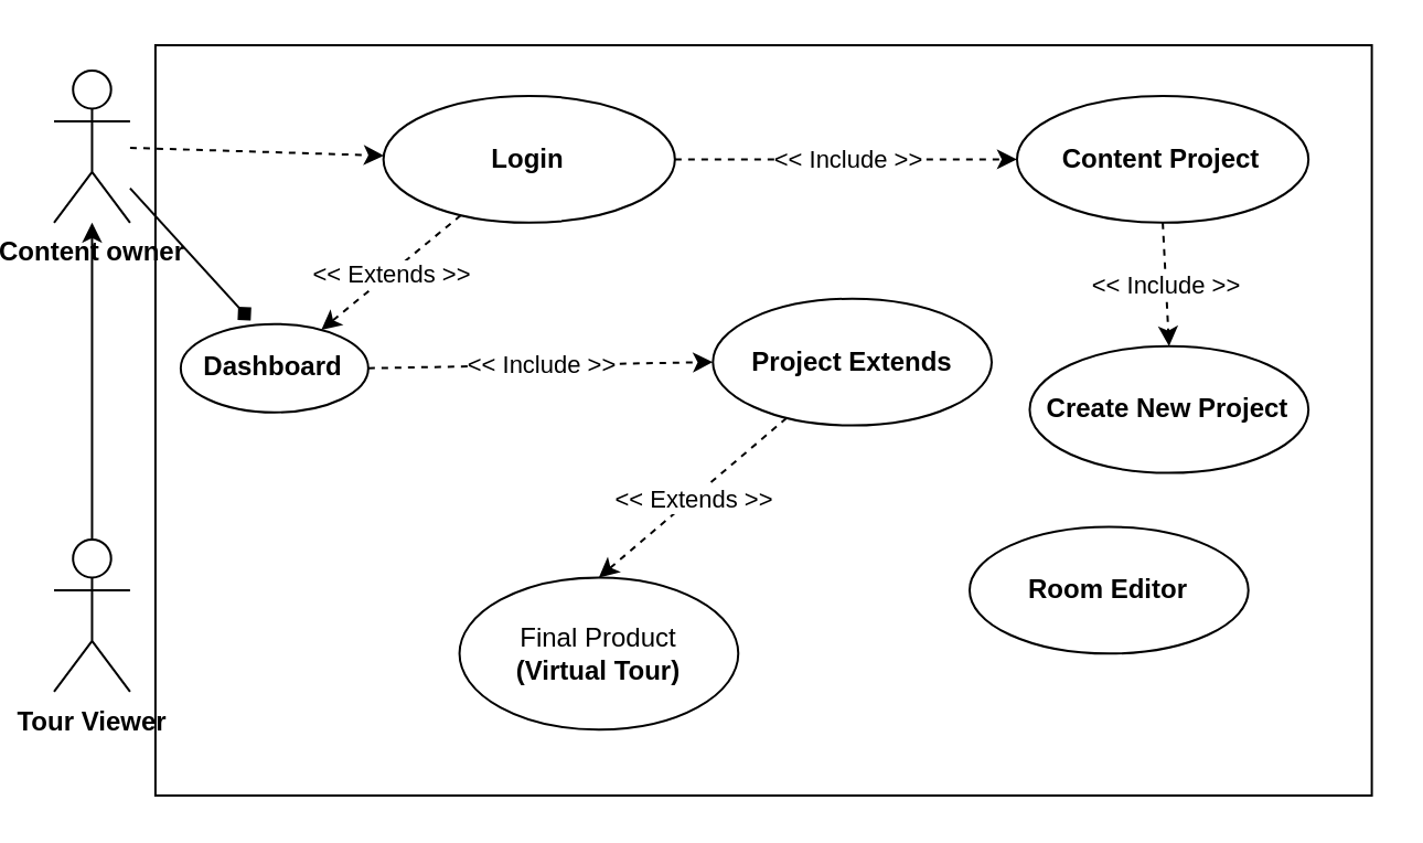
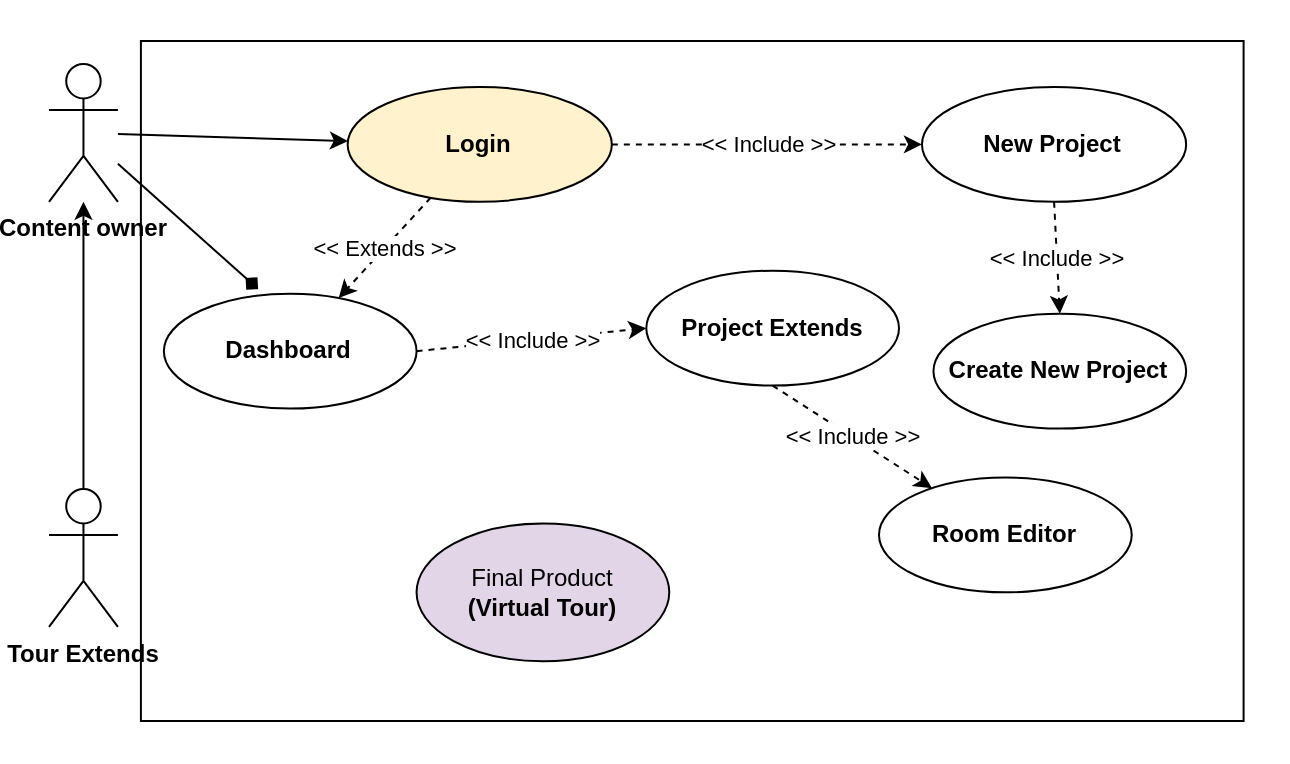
- <mxCell id="8" value="" style="endArrow=classic;html=1;dashed=1;" edge="1" parent="2" source="4" target="7"><mxGeometry width="50" height="50" relative="1" as="geometry"><mxPoint x="229.731" y="333.108" as="sourcePoint" /><mxPoint x="287.163" y="275.676" as="targetPoint" /></mxGeometry></mxCell>
+ <mxCell id="8" value="" style="endArrow=classic;html=1;" edge="1" parent="2" source="4" target="7"><mxGeometry width="50" height="50" relative="1" as="geometry"><mxPoint x="229.731" y="333.108" as="sourcePoint" /><mxPoint x="287.163" y="275.676" as="targetPoint" /></mxGeometry></mxCell>
- <mxCell id="7" value="&lt;b&gt;Login&lt;/b&gt;" style="ellipse;whiteSpace=wrap;html=1;" vertex="1" parent="2"><mxGeometry x="149.325" y="22.973" width="132.095" height="57.432" as="geometry" /></mxCell>
+ <mxCell id="7" value="&lt;b&gt;Login&lt;/b&gt;" style="ellipse;whiteSpace=wrap;html=1;fillColor=#fff2cc;" vertex="1" parent="2"><mxGeometry x="149.325" y="22.973" width="132.095" height="57.432" as="geometry" /></mxCell>
- <mxCell id="6" value="&lt;b&gt;Content Project&lt;/b&gt;" style="ellipse;whiteSpace=wrap;html=1;" vertex="1" parent="2"><mxGeometry x="436.488" y="22.973" width="132.095" height="57.432" as="geometry" /></mxCell>
+ <mxCell id="6" value="&lt;b&gt;New Project&lt;/b&gt;" style="ellipse;whiteSpace=wrap;html=1;" vertex="1" parent="2"><mxGeometry x="436.488" y="22.973" width="132.095" height="57.432" as="geometry" /></mxCell>
- <mxCell id="5" value="&lt;b&gt;Dashboard&lt;/b&gt;" style="ellipse;whiteSpace=wrap;html=1;" vertex="1" parent="2"><mxGeometry x="57.433" y="126.351" width="85" height="40" as="geometry" /></mxCell>
+ <mxCell id="5" value="&lt;b&gt;Dashboard&lt;/b&gt;" style="ellipse;whiteSpace=wrap;html=1;" vertex="1" parent="2"><mxGeometry x="57.433" y="126.351" width="126.352" height="57.432" as="geometry" /></mxCell>
+ <mxCell id="17" value="" style="endArrow=classic;html=1;dashed=1;exitX=0.5;exitY=1;exitDx=0;exitDy=0;" edge="1" parent="2" source="13" target="16"><mxGeometry relative="1" as="geometry"><mxPoint x="290.035" y="166.554" as="sourcePoint" /><mxPoint x="450.847" y="132.095" as="targetPoint" /></mxGeometry></mxCell>
+ <mxCell id="18" value="&amp;lt;&amp;lt; Include &amp;gt;&amp;gt;" style="edgeLabel;resizable=0;html=1;align=center;verticalAlign=middle;" connectable="0" vertex="1" parent="17"><mxGeometry relative="1" as="geometry" /></mxCell>
- <mxCell id="23" value="" style="endArrow=classic;html=1;dashed=1;entryX=0.5;entryY=0;entryDx=0;entryDy=0;" edge="1" parent="2" source="13" target="22"><mxGeometry relative="1" as="geometry"><mxPoint x="356.083" y="195.27" as="sourcePoint" /><mxPoint x="454.272" y="238.473" as="targetPoint" /></mxGeometry></mxCell>
- <mxCell id="24" value="&amp;lt;&amp;lt; Extends &amp;gt;&amp;gt;" style="edgeLabel;resizable=0;html=1;align=center;verticalAlign=middle;" connectable="0" vertex="1" parent="23"><mxGeometry relative="1" as="geometry" /></mxCell>
- <mxCell id="22" value="&lt;div&gt;Final Product&lt;/div&gt;&lt;div&gt;&lt;b&gt;(Virtual Tour)&lt;/b&gt;&lt;/div&gt;" style="ellipse;whiteSpace=wrap;html=1;" vertex="1" parent="2"><mxGeometry x="183.785" y="241.216" width="126.352" height="68.919" as="geometry" /></mxCell>
+ <mxCell id="22" value="&lt;div&gt;Final Product&lt;/div&gt;&lt;div&gt;&lt;b&gt;(Virtual Tour)&lt;/b&gt;&lt;/div&gt;" style="ellipse;whiteSpace=wrap;html=1;fillColor=#e1d5e7;" vertex="1" parent="2"><mxGeometry x="183.785" y="241.216" width="126.352" height="68.919" as="geometry" /></mxCell>
- <mxCell id="25" value="&lt;b&gt;Tour Viewer&lt;/b&gt;" style="shape=umlActor;verticalLabelPosition=bottom;verticalAlign=top;html=1;outlineConnect=0;" vertex="1" parent="2"><mxGeometry y="223.986" width="34.46" height="68.919" as="geometry" /></mxCell>
+ <mxCell id="25" value="&lt;b&gt;Tour Extends&lt;/b&gt;" style="shape=umlActor;verticalLabelPosition=bottom;verticalAlign=top;html=1;outlineConnect=0;" vertex="1" parent="2"><mxGeometry y="223.986" width="34.46" height="68.919" as="geometry" /></mxCell>
